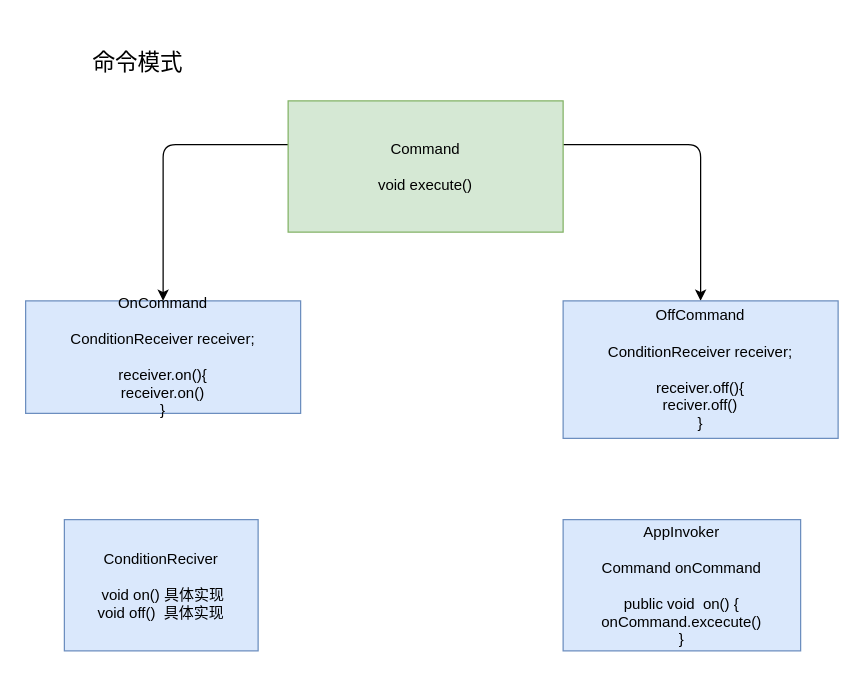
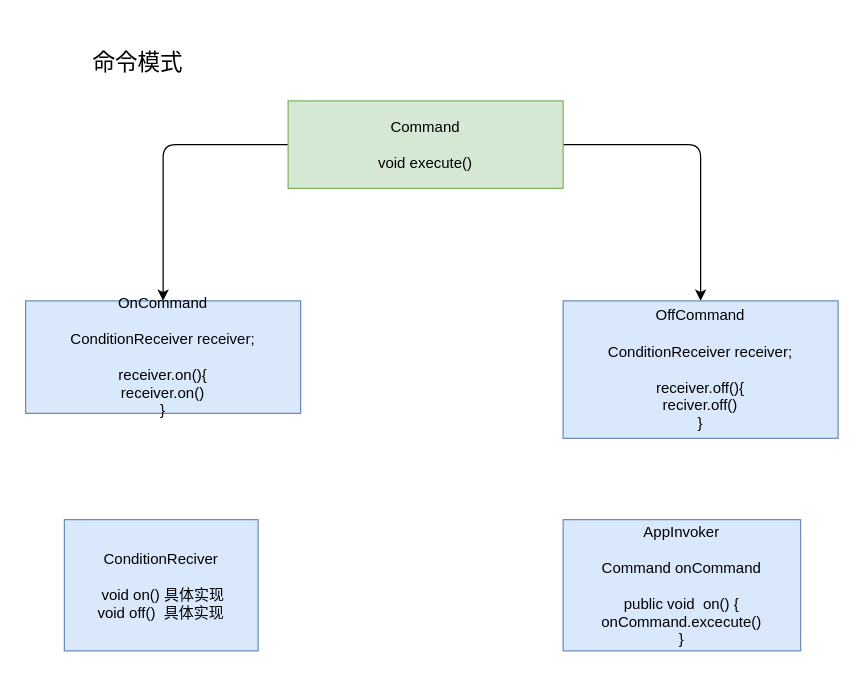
- <mxCell id="4" value="Command&lt;br&gt;&lt;br&gt;void execute()" style="rounded=0;whiteSpace=wrap;html=1;fillColor=#d5e8d4;strokeColor=#82b366;" vertex="1" parent="1"><mxGeometry x="230" y="80" width="220" height="105" as="geometry" /></mxCell>
+ <mxCell id="4" value="Command&lt;br&gt;&lt;br&gt;void execute()" style="rounded=0;whiteSpace=wrap;html=1;fillColor=#d5e8d4;strokeColor=#82b366;" vertex="1" parent="1"><mxGeometry x="230" y="80" width="220" height="70" as="geometry" /></mxCell>
